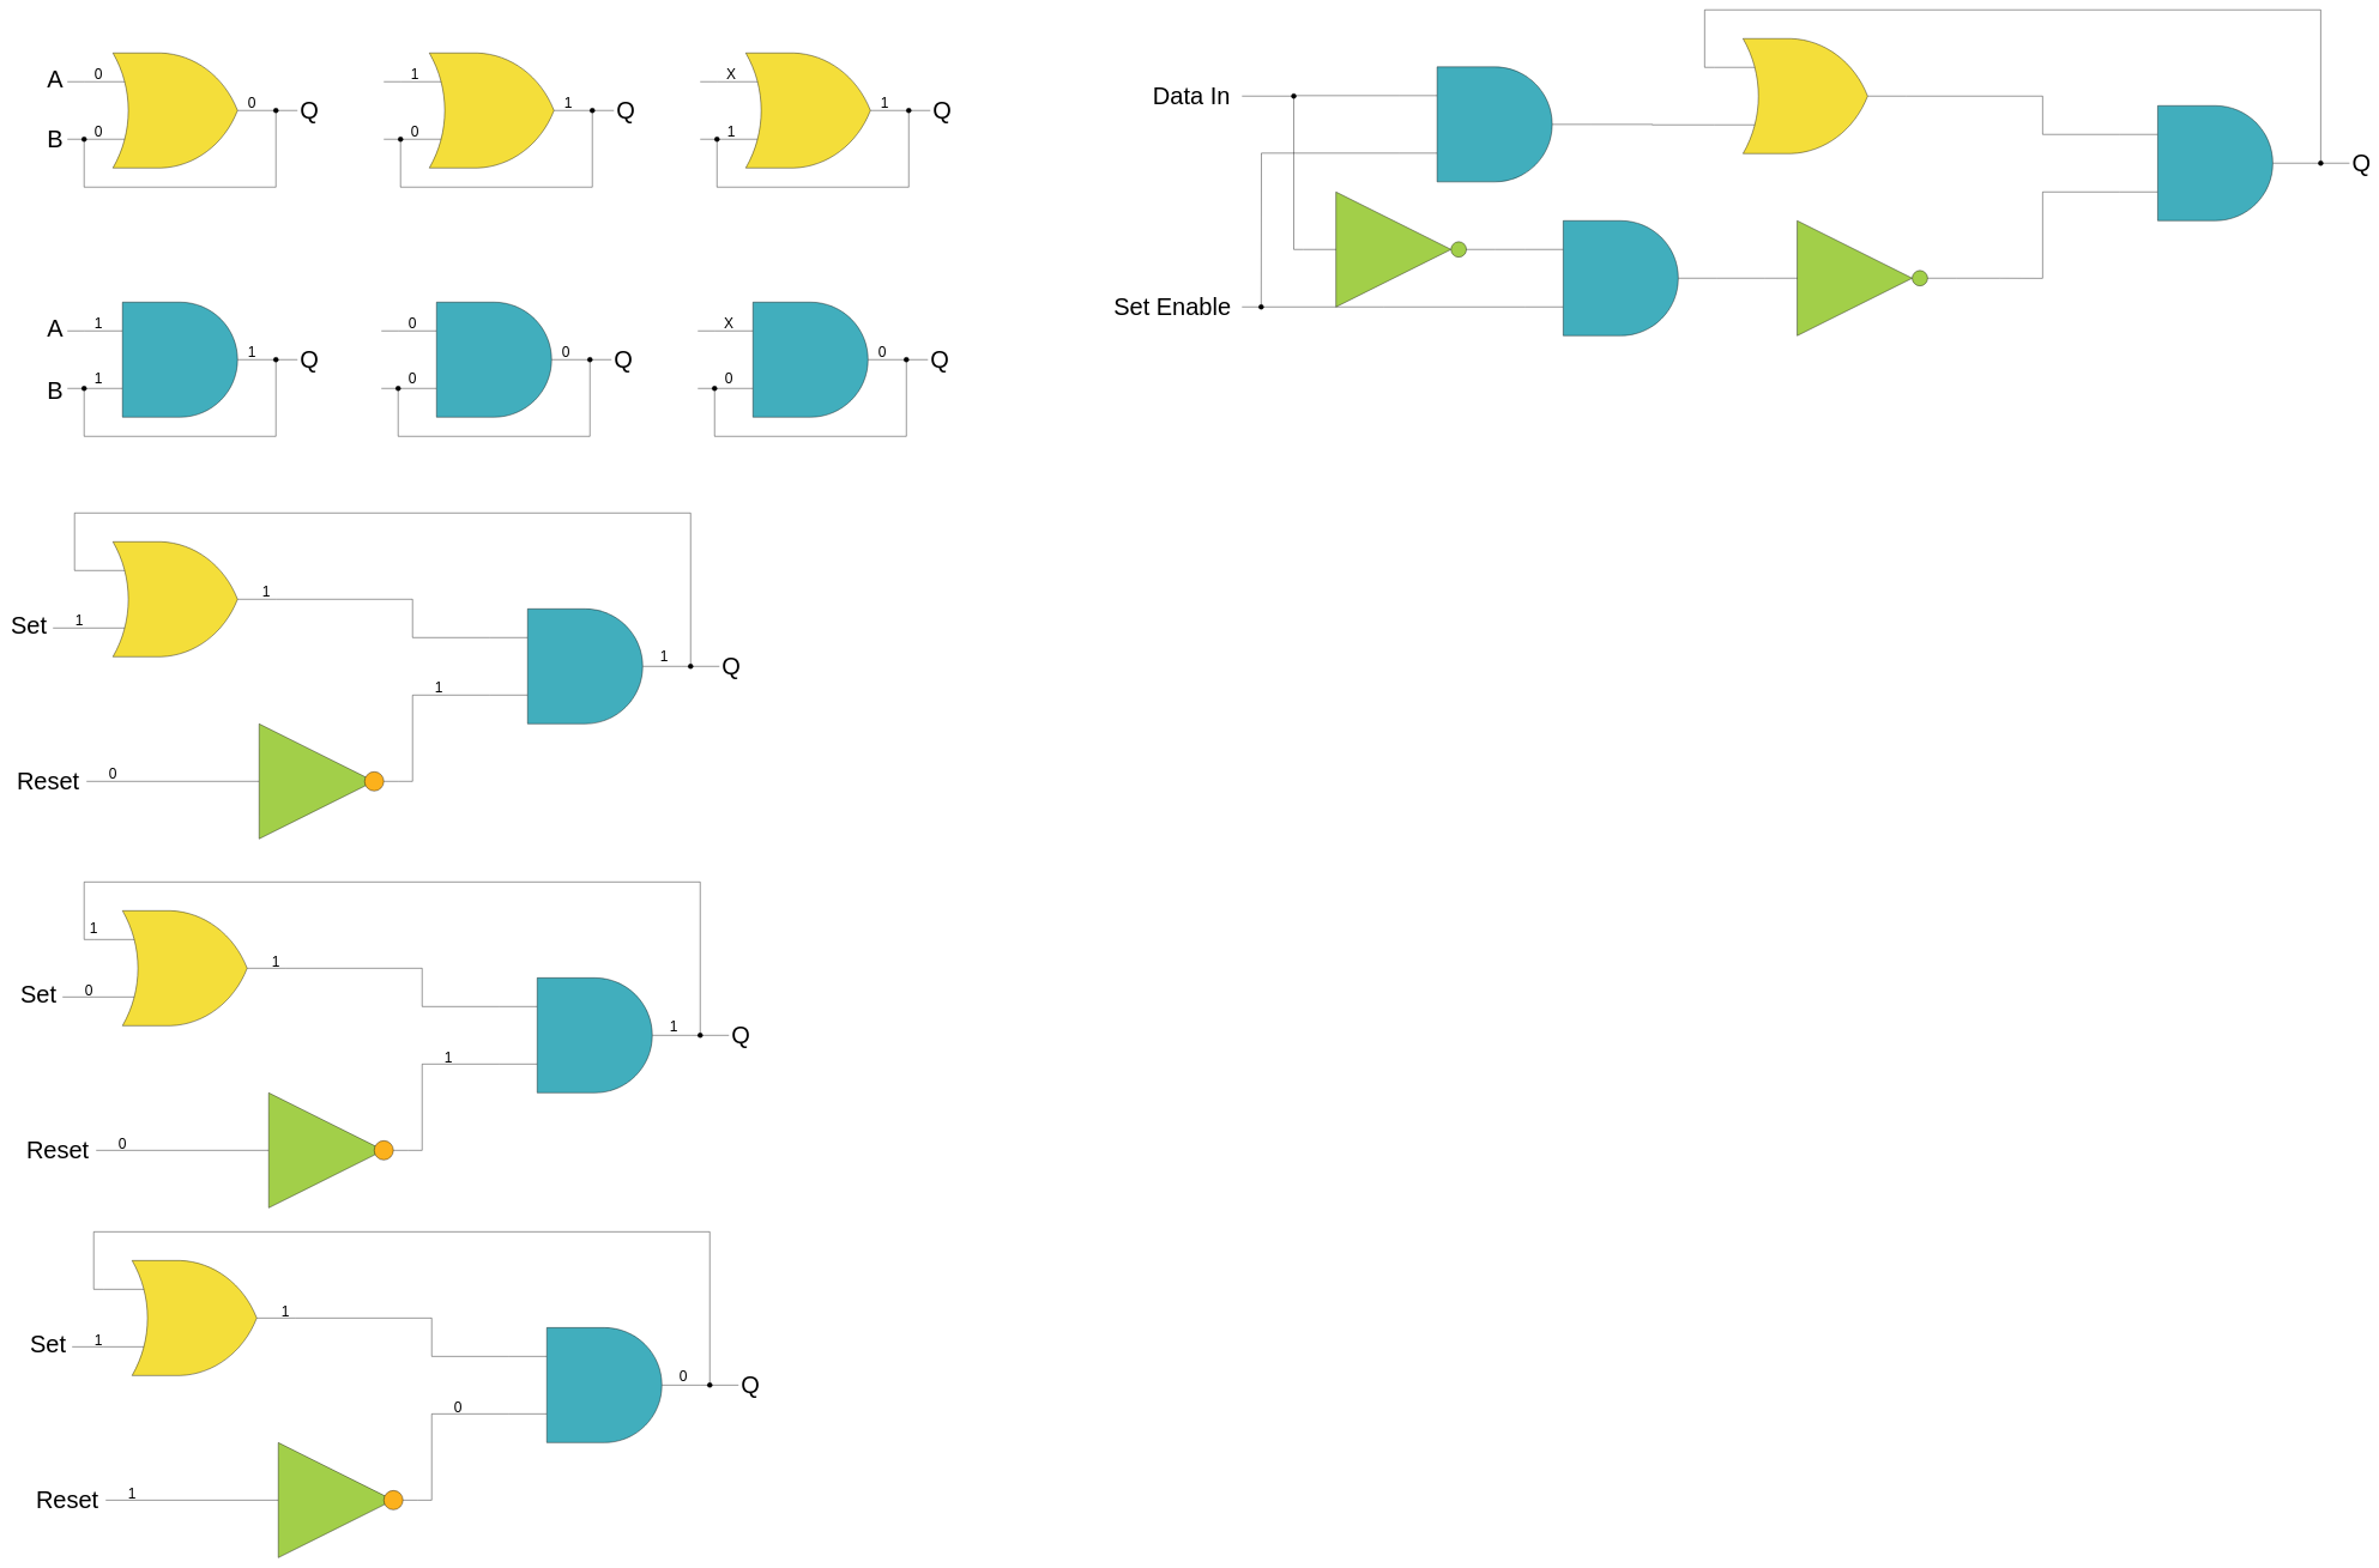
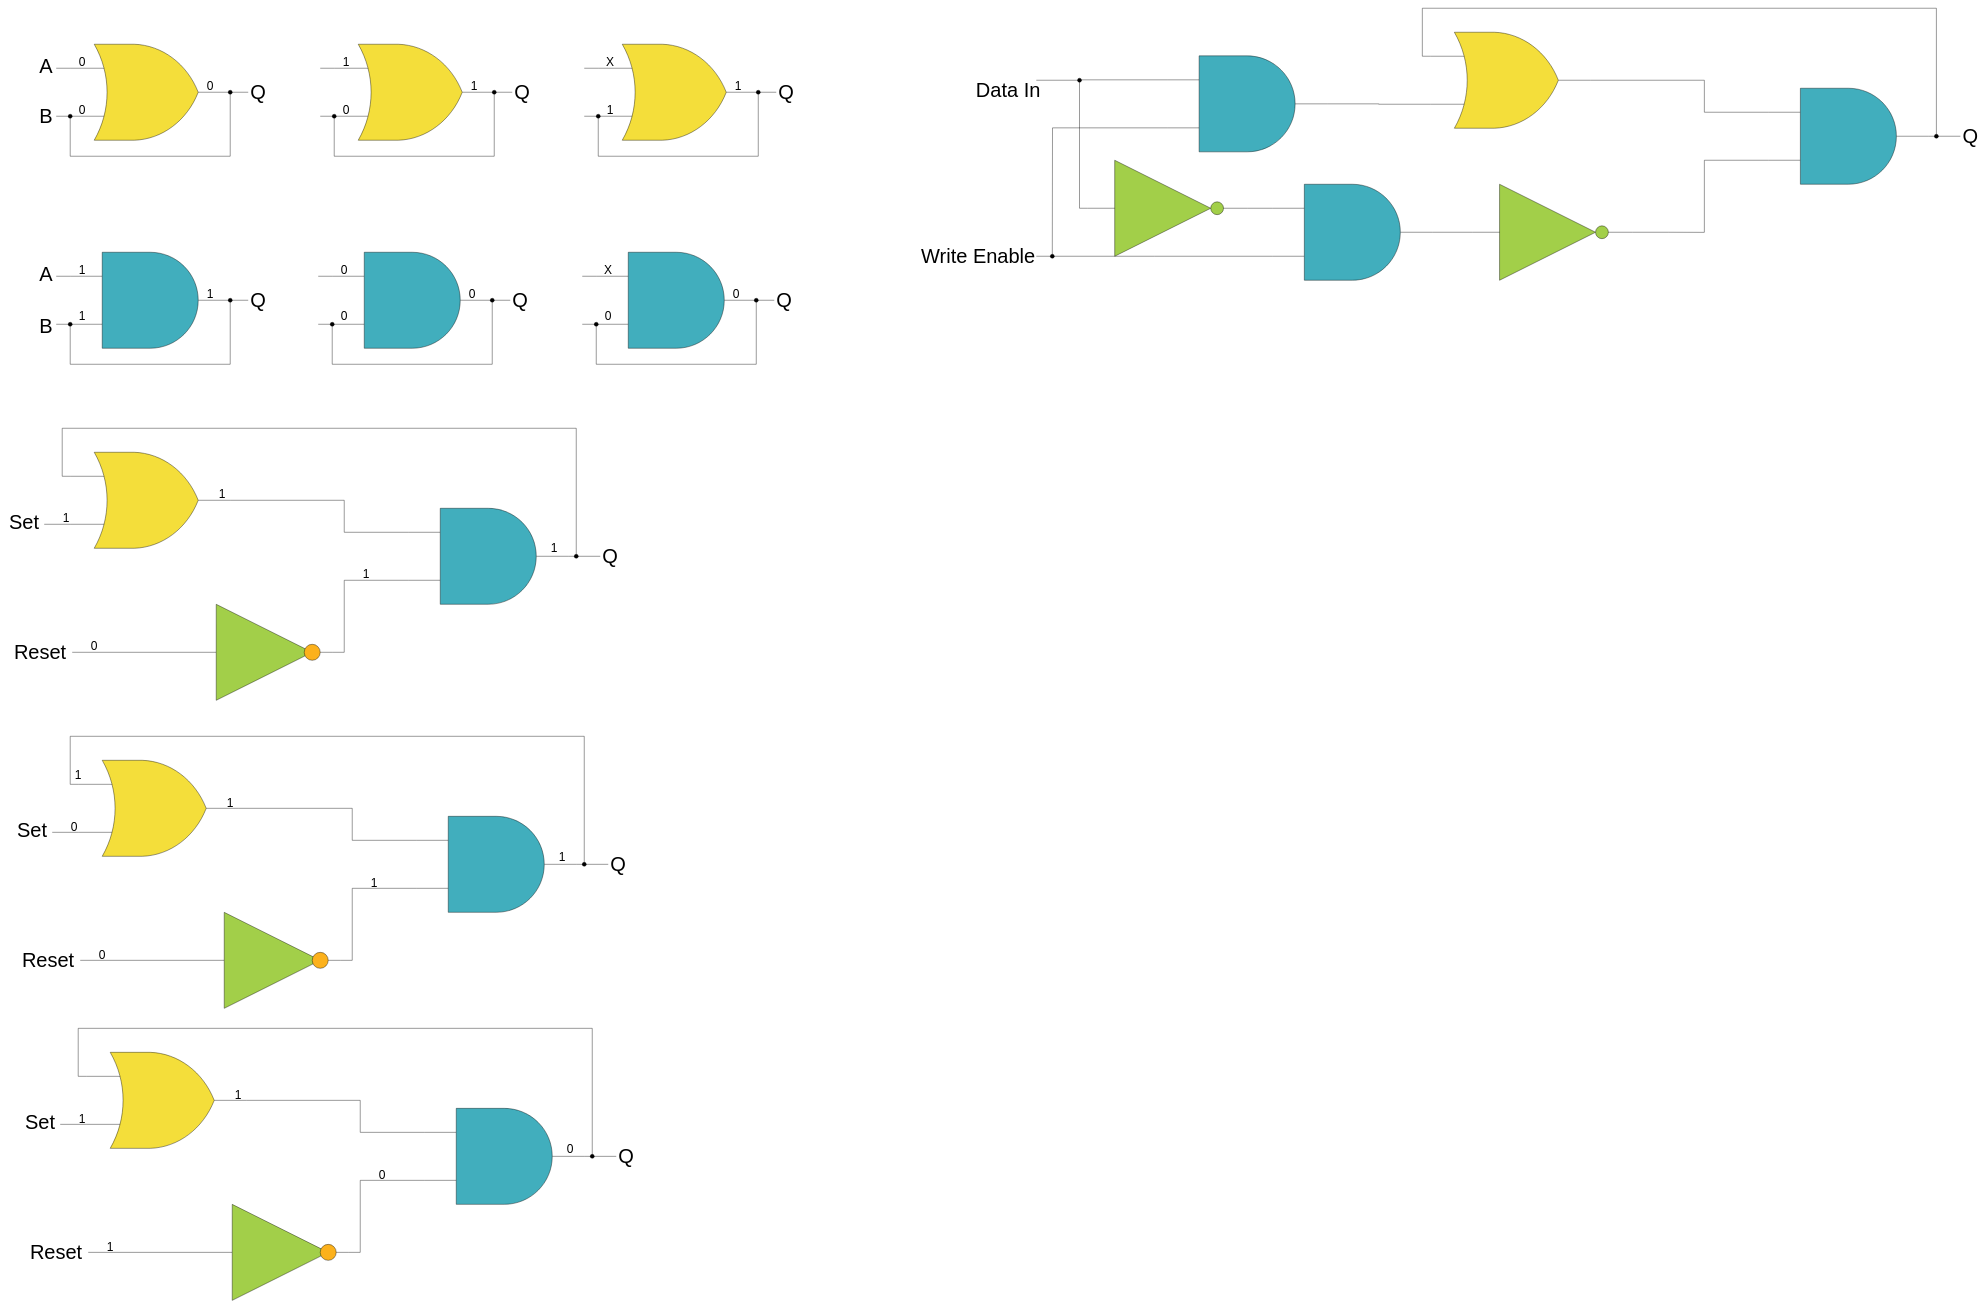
- <mxCell id="158" value="&lt;font style=&quot;font-size: 50px&quot;&gt;Data In&lt;/font&gt;" style="text;html=1;strokeColor=none;fillColor=none;align=center;verticalAlign=middle;whiteSpace=wrap;rounded=0;" vertex="1" parent="1"><mxGeometry x="2400" y="185" width="170" height="30" as="geometry" /></mxCell>
+ <mxCell id="158" value="&lt;font style=&quot;font-size: 50px&quot;&gt;Data In&lt;/font&gt;" style="text;html=1;strokeColor=none;fillColor=none;align=center;verticalAlign=middle;whiteSpace=wrap;rounded=0;" vertex="1" parent="1"><mxGeometry x="2435" y="210" width="170" height="30" as="geometry" /></mxCell>
- <mxCell id="159" value="&lt;font style=&quot;font-size: 50px&quot;&gt;Set Enable&lt;/font&gt;" style="text;html=1;strokeColor=none;fillColor=none;align=center;verticalAlign=middle;whiteSpace=wrap;rounded=0;" vertex="1" parent="1"><mxGeometry x="2300" y="625" width="290" height="30" as="geometry" /></mxCell>
+ <mxCell id="159" value="&lt;font style=&quot;font-size: 50px&quot;&gt;Write Enable&lt;/font&gt;" style="text;html=1;strokeColor=none;fillColor=none;align=center;verticalAlign=middle;whiteSpace=wrap;rounded=0;" vertex="1" parent="1"><mxGeometry x="2300" y="625" width="290" height="30" as="geometry" /></mxCell>
